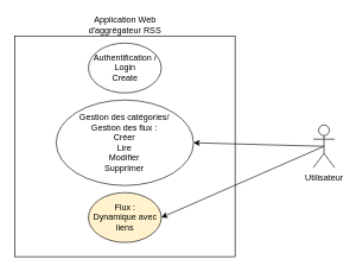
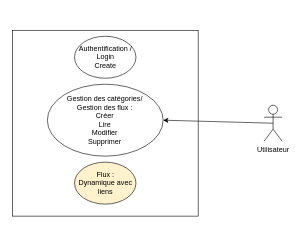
- <mxCell id="3" value="&lt;div&gt;Application Web d'aggrégateur RSS&lt;/div&gt;" style="text;html=1;align=center;verticalAlign=middle;whiteSpace=wrap;rounded=0;" parent="1" vertex="1"><mxGeometry x="117.5" y="20" width="115" height="30" as="geometry" /></mxCell>
- <mxCell id="8" value="" style="endArrow=classic;html=1;rounded=0;entryX=1;entryY=0.5;entryDx=0;entryDy=0;exitX=0.5;exitY=0.5;exitDx=0;exitDy=0;exitPerimeter=0;" parent="1" target="7" edge="1" source="4"><mxGeometry width="50" height="50" relative="1" as="geometry"><mxPoint x="430" y="280" as="sourcePoint" /><mxPoint x="282" y="420" as="targetPoint" /></mxGeometry></mxCell>
